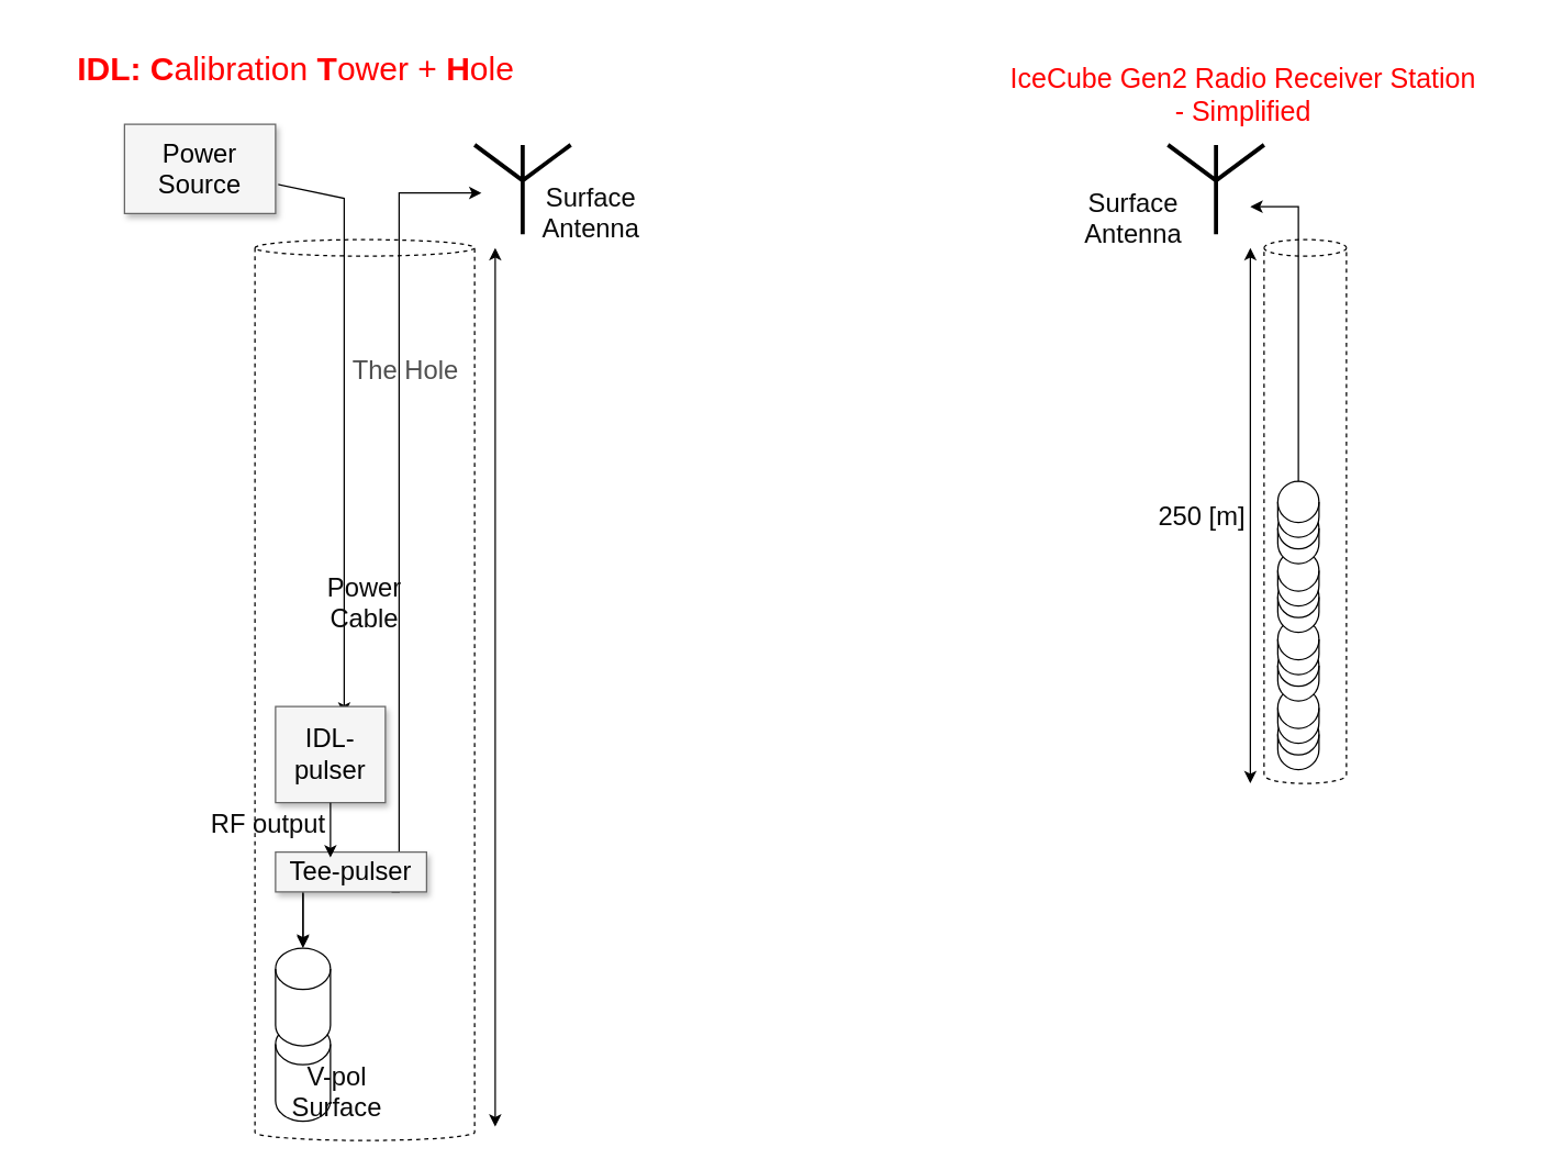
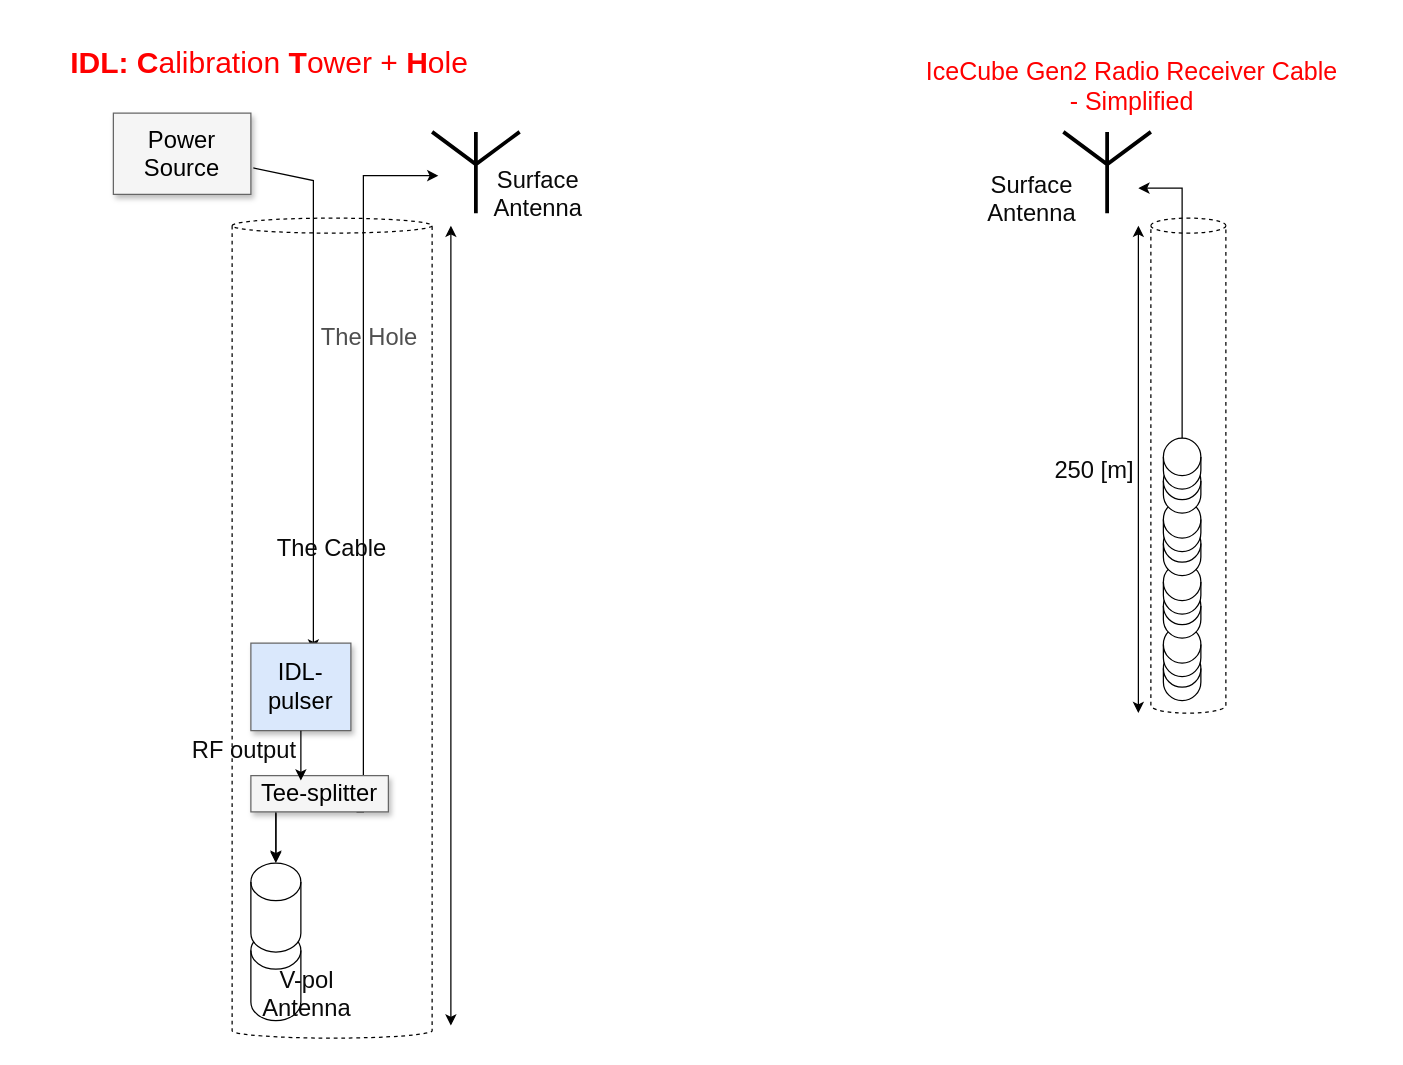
- <mxCell id="8" value="&lt;div style=&quot;font-size: 20px;&quot;&gt;&lt;span style=&quot;font-size: 20px;&quot;&gt;IceCube Gen2 Radio Receiver Station &lt;br style=&quot;font-size: 20px;&quot;&gt;&lt;/span&gt;&lt;/div&gt;&lt;div style=&quot;font-size: 20px;&quot;&gt;&lt;span style=&quot;font-size: 20px;&quot;&gt;- Simplified&lt;/span&gt;&lt;/div&gt;&lt;div style=&quot;font-size: 20px;&quot;&gt;&lt;span style=&quot;font-size: 20px;&quot;&gt;&lt;/span&gt;&lt;/div&gt;" style="text;strokeColor=none;align=center;fillColor=none;html=1;verticalAlign=middle;whiteSpace=wrap;rounded=0;strokeWidth=4;fontStyle=0;fontSize=20;fontColor=#FF0000;" vertex="1" parent="1"><mxGeometry x="710" y="20" width="390" height="96" as="geometry" /></mxCell>
+ <mxCell id="8" value="&lt;div style=&quot;font-size: 20px;&quot;&gt;&lt;span style=&quot;font-size: 20px;&quot;&gt;IceCube Gen2 Radio Receiver Cable &lt;br style=&quot;font-size: 20px;&quot;&gt;&lt;/span&gt;&lt;/div&gt;&lt;div style=&quot;font-size: 20px;&quot;&gt;&lt;span style=&quot;font-size: 20px;&quot;&gt;- Simplified&lt;/span&gt;&lt;/div&gt;&lt;div style=&quot;font-size: 20px;&quot;&gt;&lt;span style=&quot;font-size: 20px;&quot;&gt;&lt;/span&gt;&lt;/div&gt;" style="text;strokeColor=none;align=center;fillColor=none;html=1;verticalAlign=middle;whiteSpace=wrap;rounded=0;strokeWidth=4;fontStyle=0;fontSize=20;fontColor=#FF0000;" vertex="1" parent="1"><mxGeometry x="710" y="20" width="390" height="96" as="geometry" /></mxCell>
- <mxCell id="38" value="&lt;font style=&quot;font-size: 19px;&quot; color=&quot;#0a0a0a&quot;&gt;Power Cable&lt;br style=&quot;font-size: 19px;&quot;&gt;&lt;/font&gt;" style="text;strokeColor=none;align=center;fillColor=none;html=1;verticalAlign=middle;whiteSpace=wrap;rounded=0;strokeWidth=4;fontStyle=0;fontSize=19;fontColor=#4F4F4F;" vertex="1" parent="31"><mxGeometry x="70" width="90" height="30" as="geometry" /></mxCell>
+ <mxCell id="38" value="&lt;font style=&quot;font-size: 19px;&quot; color=&quot;#0a0a0a&quot;&gt;The Cable&lt;br style=&quot;font-size: 19px;&quot;&gt;&lt;/font&gt;" style="text;strokeColor=none;align=center;fillColor=none;html=1;verticalAlign=middle;whiteSpace=wrap;rounded=0;strokeWidth=4;fontStyle=0;fontSize=19;fontColor=#4F4F4F;" vertex="1" parent="31"><mxGeometry x="70" width="90" height="30" as="geometry" /></mxCell>
- <mxCell id="33" value="IDL-pulser" style="whiteSpace=wrap;html=1;shadow=1;fontSize=19;fillColor=#f5f5f5;strokeColor=#666666;" vertex="1" parent="31"><mxGeometry x="50" y="90" width="80" height="70" as="geometry" /></mxCell>
+ <mxCell id="33" value="IDL-pulser" style="whiteSpace=wrap;html=1;shadow=1;fontSize=19;fillColor=#dae8fc;strokeColor=#666666;" vertex="1" parent="31"><mxGeometry x="50" y="90" width="80" height="70" as="geometry" /></mxCell>
- <mxCell id="35" value="Tee-pulser" style="whiteSpace=wrap;html=1;shadow=1;fontSize=19;fillColor=#f5f5f5;strokeColor=#666666;" vertex="1" parent="31"><mxGeometry x="50" y="196" width="110" height="29" as="geometry" /></mxCell>
+ <mxCell id="35" value="Tee-splitter" style="whiteSpace=wrap;html=1;shadow=1;fontSize=19;fillColor=#f5f5f5;strokeColor=#666666;" vertex="1" parent="31"><mxGeometry x="50" y="196" width="110" height="29" as="geometry" /></mxCell>
- <mxCell id="42" value="&lt;font style=&quot;font-size: 19px;&quot; color=&quot;#0a0a0a&quot;&gt;V-pol Surface&lt;br style=&quot;font-size: 19px;&quot;&gt;&lt;/font&gt;" style="text;strokeColor=none;align=center;fillColor=none;html=1;verticalAlign=middle;whiteSpace=wrap;rounded=0;strokeWidth=4;fontStyle=0;fontSize=19;fontColor=#4F4F4F;" vertex="1" parent="31"><mxGeometry x="50" y="356" width="90" height="30" as="geometry" /></mxCell>
+ <mxCell id="42" value="&lt;font style=&quot;font-size: 19px;&quot; color=&quot;#0a0a0a&quot;&gt;V-pol Antenna&lt;br style=&quot;font-size: 19px;&quot;&gt;&lt;/font&gt;" style="text;strokeColor=none;align=center;fillColor=none;html=1;verticalAlign=middle;whiteSpace=wrap;rounded=0;strokeWidth=4;fontStyle=0;fontSize=19;fontColor=#4F4F4F;" vertex="1" parent="31"><mxGeometry x="50" y="356" width="90" height="30" as="geometry" /></mxCell>
